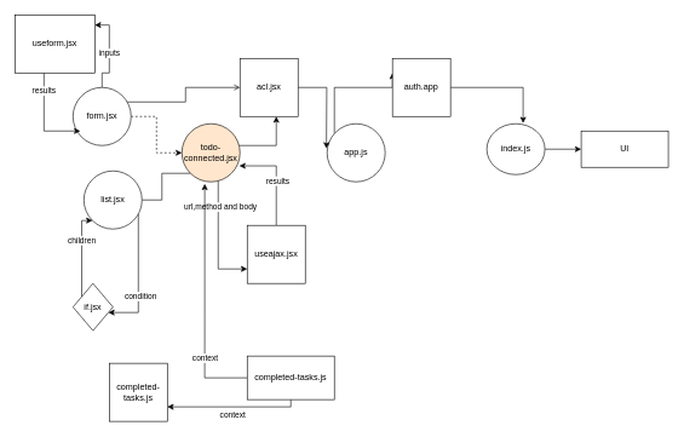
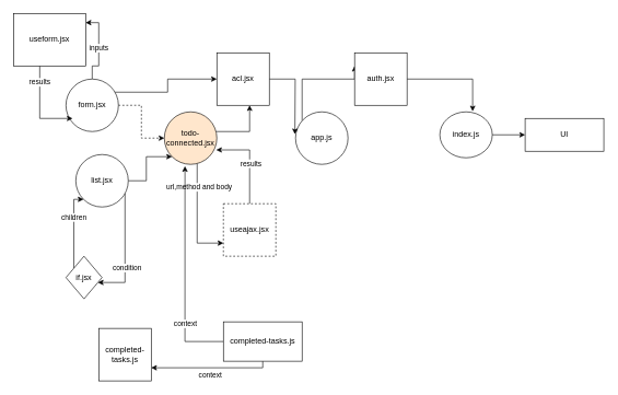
- <mxCell id="5" style="edgeStyle=orthogonalEdgeStyle;rounded=0;orthogonalLoop=1;jettySize=auto;html=1;endArrow=open;" edge="1" parent="1" source="6" target="38"><mxGeometry relative="1" as="geometry"><Array as="points"><mxPoint x="255" y="140" /><mxPoint x="255" y="120" /></Array></mxGeometry></mxCell>
+ <mxCell id="5" style="edgeStyle=orthogonalEdgeStyle;rounded=0;orthogonalLoop=1;jettySize=auto;html=1;" edge="1" parent="1" source="6" target="38"><mxGeometry relative="1" as="geometry"><Array as="points"><mxPoint x="255" y="140" /><mxPoint x="255" y="120" /></Array></mxGeometry></mxCell>
- <mxCell id="36" value="auth.app" style="whiteSpace=wrap;html=1;aspect=fixed;" vertex="1" parent="1"><mxGeometry x="540" y="80" width="80" height="80" as="geometry" /></mxCell>
+ <mxCell id="36" value="auth.jsx" style="whiteSpace=wrap;html=1;aspect=fixed;" vertex="1" parent="1"><mxGeometry x="540" y="80" width="80" height="80" as="geometry" /></mxCell>
- <mxCell id="7" style="edgeStyle=orthogonalEdgeStyle;rounded=0;orthogonalLoop=1;jettySize=auto;html=1;entryX=0;entryY=1;entryDx=0;entryDy=0;endArrow=none;" parent="1" source="10" target="14" edge="1"><mxGeometry relative="1" as="geometry" /></mxCell>
+ <mxCell id="7" style="edgeStyle=orthogonalEdgeStyle;rounded=0;orthogonalLoop=1;jettySize=auto;html=1;entryX=0;entryY=1;entryDx=0;entryDy=0;" parent="1" source="10" target="14" edge="1"><mxGeometry relative="1" as="geometry" /></mxCell>
- <mxCell id="28" value="useajax.jsx" style="whiteSpace=wrap;html=1;aspect=fixed;" parent="1" vertex="1"><mxGeometry x="340" y="310" width="80" height="80" as="geometry" /></mxCell>
+ <mxCell id="28" value="useajax.jsx" style="whiteSpace=wrap;html=1;aspect=fixed;dashed=1;" parent="1" vertex="1"><mxGeometry x="340" y="310" width="80" height="80" as="geometry" /></mxCell>
